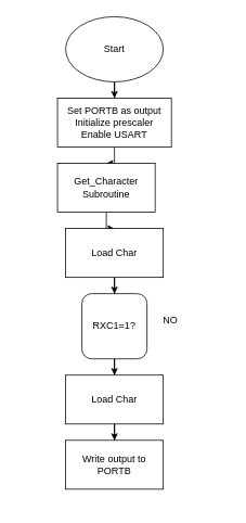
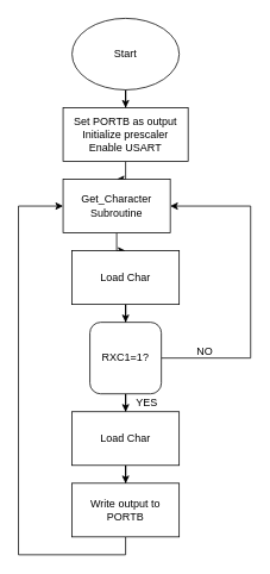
+ <mxCell id="10" style="edgeStyle=orthogonalEdgeStyle;rounded=0;orthogonalLoop=1;jettySize=auto;html=1;exitX=1;exitY=0.5;exitDx=0;exitDy=0;entryX=1;entryY=0.5;entryDx=0;entryDy=0;" edge="1" parent="1" source="12" target="7"><mxGeometry relative="1" as="geometry"><Array as="points"><mxPoint x="280" y="400" /><mxPoint x="280" y="230" /></Array></mxGeometry></mxCell>
- <mxCell id="13" value="NO" style="text;html=1;resizable=0;points=[];autosize=1;align=left;verticalAlign=top;spacingTop=-4;" vertex="1" parent="1"><mxGeometry x="198" y="383" width="40" height="20" as="geometry" /></mxCell>
+ <mxCell id="13" value="NO" style="text;html=1;resizable=0;points=[];autosize=1;align=left;verticalAlign=top;spacingTop=-4;" vertex="1" parent="1"><mxGeometry x="218" y="383" width="40" height="20" as="geometry" /></mxCell>
+ <mxCell id="16" style="edgeStyle=orthogonalEdgeStyle;rounded=0;orthogonalLoop=1;jettySize=auto;html=1;exitX=0.5;exitY=1;exitDx=0;exitDy=0;entryX=0;entryY=0.5;entryDx=0;entryDy=0;" edge="1" parent="1" source="17" target="7"><mxGeometry relative="1" as="geometry"><Array as="points"><mxPoint x="140" y="620" /><mxPoint x="20" y="620" /><mxPoint x="20" y="230" /></Array></mxGeometry></mxCell>
+ <mxCell id="18" value="YES" style="text;html=1;resizable=0;points=[];autosize=1;align=left;verticalAlign=top;spacingTop=-4;" vertex="1" parent="1"><mxGeometry x="150" y="440" width="40" height="20" as="geometry" /></mxCell>
